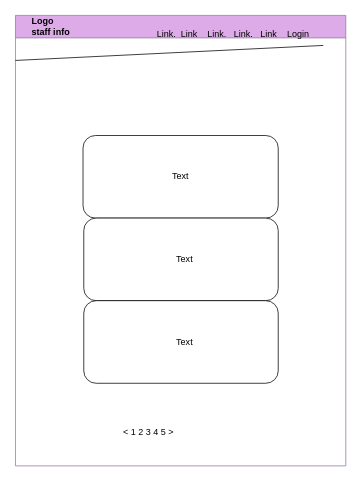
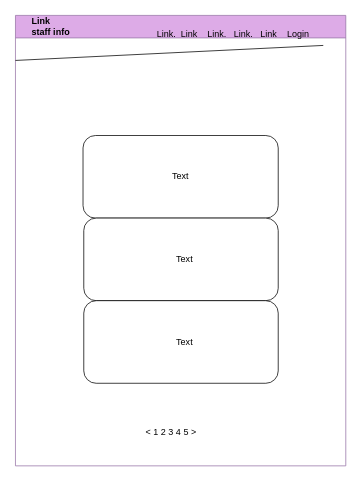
- <mxCell id="2" value="&amp;nbsp; &amp;nbsp; &amp;nbsp; Logo&lt;div&gt;&amp;nbsp; &amp;nbsp; &amp;nbsp; staff info&lt;/div&gt;" style="swimlane;whiteSpace=wrap;html=1;align=left;startSize=30;fillColor=#DDABE7;strokeColor=#9673a6;" vertex="1" parent="1"><mxGeometry x="20" y="20" width="440" height="600" as="geometry" /></mxCell>
+ <mxCell id="2" value="&amp;nbsp; &amp;nbsp; &amp;nbsp; Link&lt;div&gt;&amp;nbsp; &amp;nbsp; &amp;nbsp; staff info&lt;/div&gt;" style="swimlane;whiteSpace=wrap;html=1;align=left;startSize=30;fillColor=#DDABE7;strokeColor=#9673a6;" vertex="1" parent="1"><mxGeometry x="20" y="20" width="440" height="600" as="geometry" /></mxCell>
- <mxCell id="4" value="&amp;lt; 1 2 3 4 5 &amp;gt;" style="text;html=1;align=center;verticalAlign=middle;whiteSpace=wrap;rounded=0;" vertex="1" parent="2"><mxGeometry x="120" y="540" width="115" height="30" as="geometry" /></mxCell>
+ <mxCell id="4" value="&amp;lt; 1 2 3 4 5 &amp;gt;" style="text;html=1;align=center;verticalAlign=middle;whiteSpace=wrap;rounded=0;" vertex="1" parent="2"><mxGeometry x="150" y="540" width="115" height="30" as="geometry" /></mxCell>
